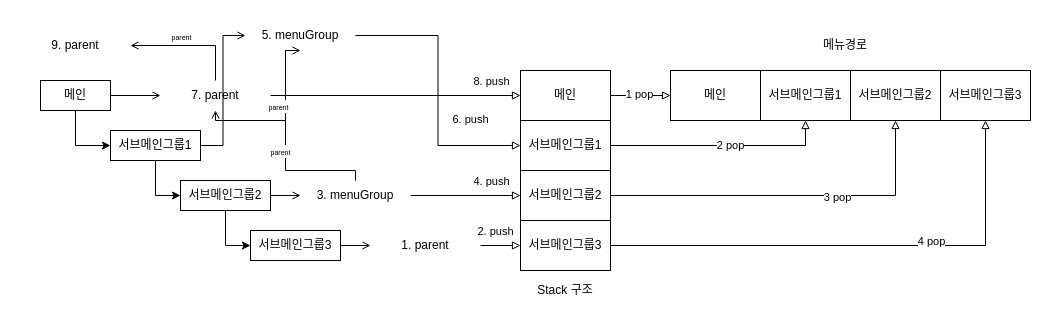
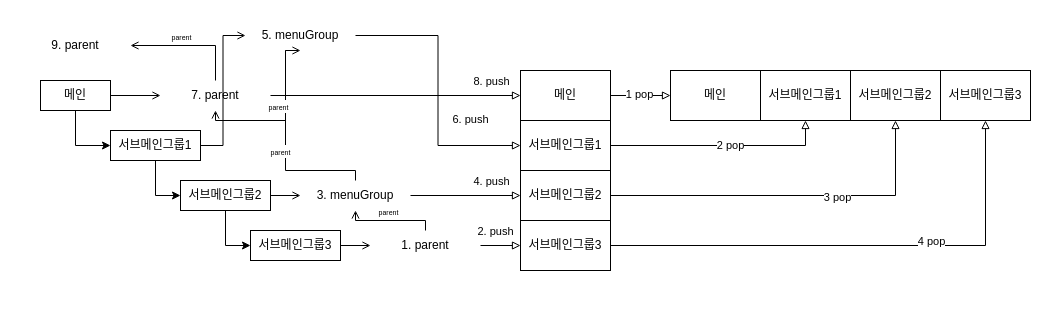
- <mxCell id="51" value="메뉴경로" style="text;html=1;align=center;verticalAlign=middle;whiteSpace=wrap;rounded=0;" parent="1" vertex="1"><mxGeometry x="790" y="30" width="110" height="30" as="geometry" /></mxCell>
+ <mxCell id="12" style="edgeStyle=orthogonalEdgeStyle;rounded=0;orthogonalLoop=1;jettySize=auto;html=1;entryX=0.5;entryY=1;entryDx=0;entryDy=0;endArrow=open;endFill=0;" parent="1" source="14" target="19" edge="1"><mxGeometry relative="1" as="geometry"><Array as="points"><mxPoint x="425" y="220" /><mxPoint x="355" y="220" /></Array></mxGeometry></mxCell>
+ <mxCell id="13" value="&lt;font style=&quot;font-size: 7px;&quot;&gt;parent&lt;/font&gt;" style="edgeLabel;html=1;align=center;verticalAlign=middle;resizable=0;points=[];" parent="12" vertex="1" connectable="0"><mxGeometry x="0.058" relative="1" as="geometry"><mxPoint y="-10" as="offset" /></mxGeometry></mxCell>
- <mxCell id="46" value="Stack 구조" style="text;html=1;align=center;verticalAlign=middle;whiteSpace=wrap;rounded=0;" parent="1" vertex="1"><mxGeometry x="510" y="275" width="110" height="30" as="geometry" /></mxCell>
